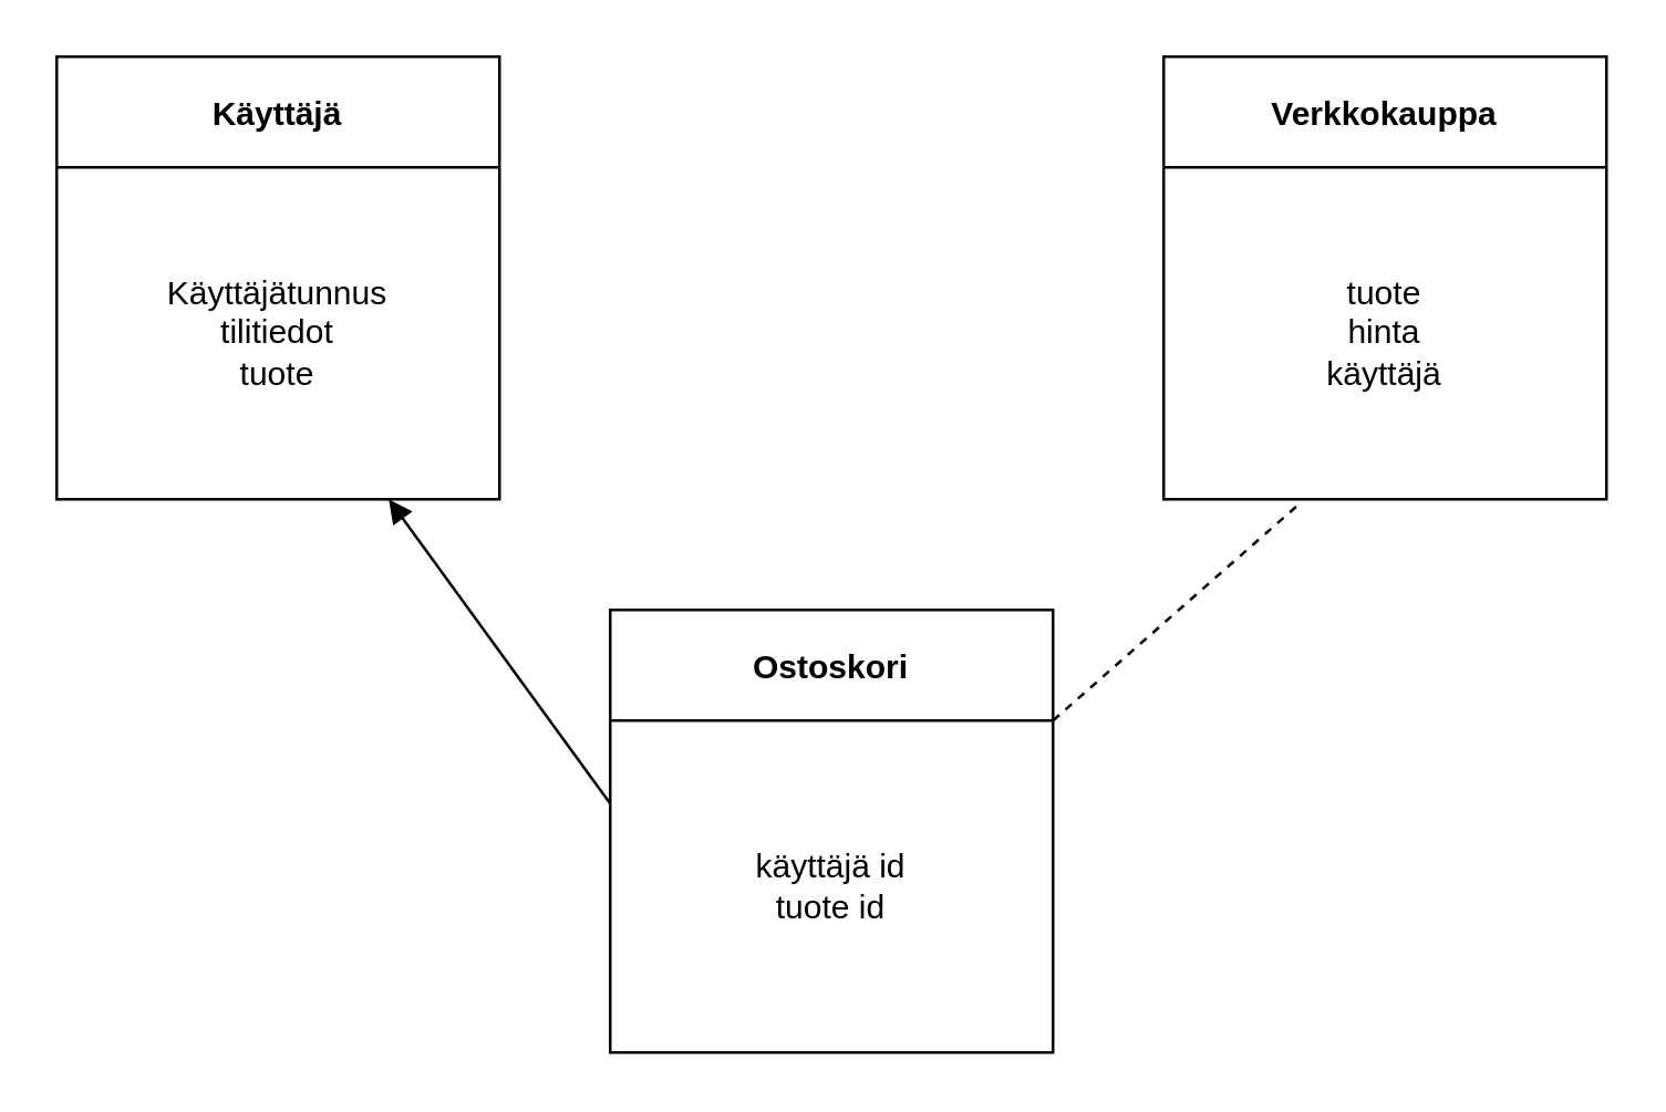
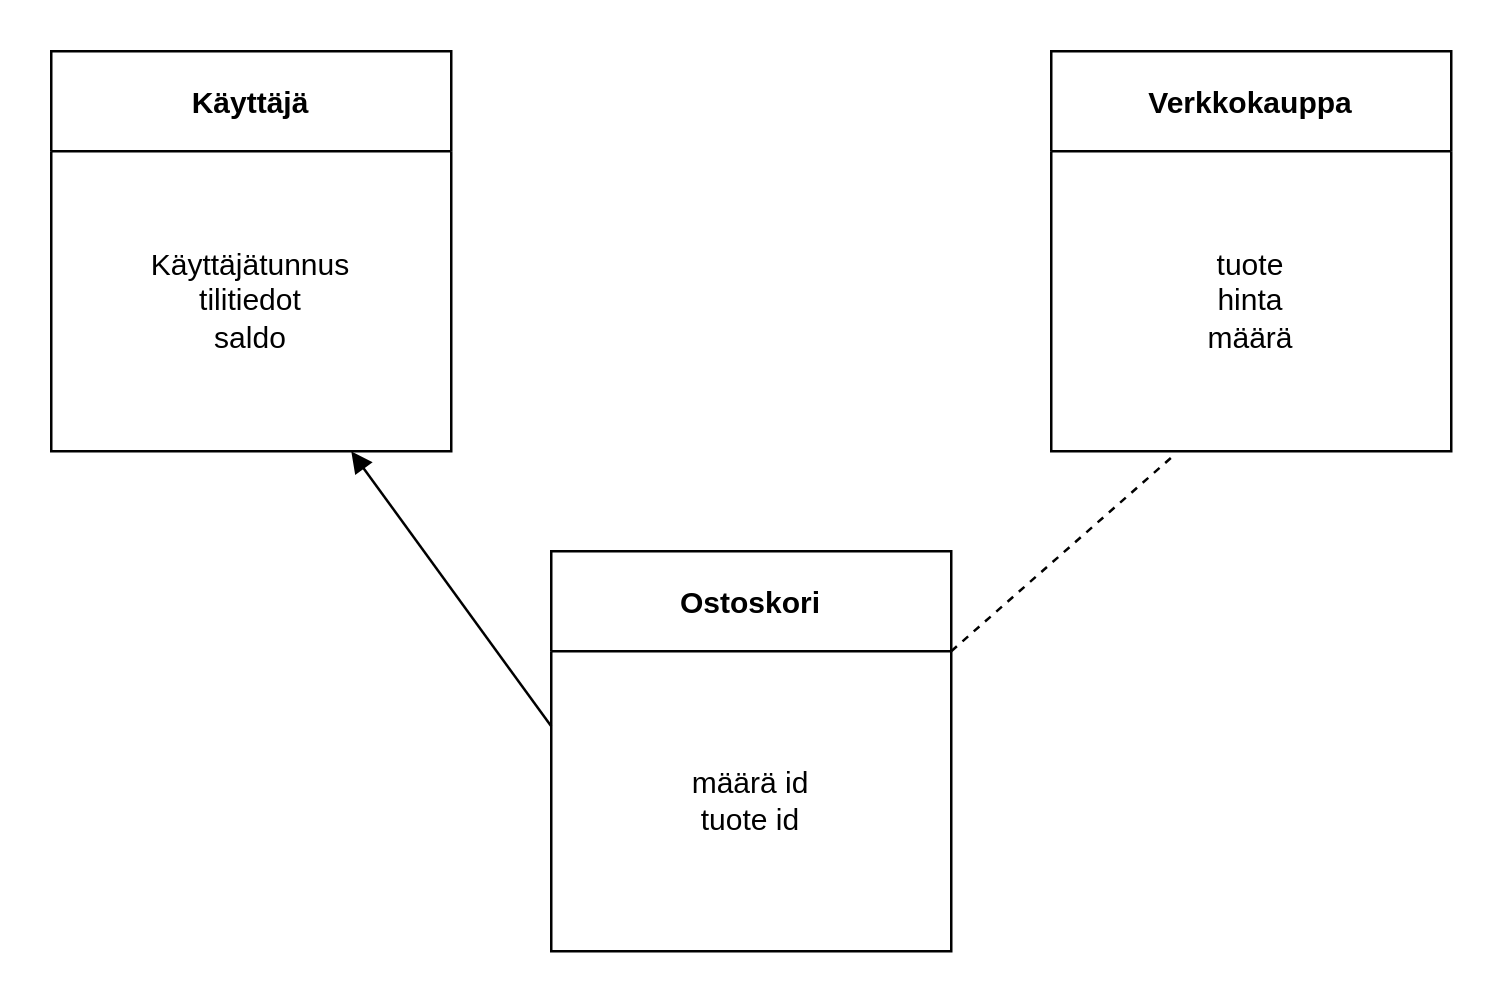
- <mxCell id="3" value="Käyttäjätunnus&lt;br&gt;tilitiedot&lt;br&gt;tuote" style="text;html=1;strokeColor=none;fillColor=none;align=center;verticalAlign=middle;whiteSpace=wrap;rounded=0;" vertex="1" parent="2"><mxGeometry y="40" width="160" height="120" as="geometry" /></mxCell>
+ <mxCell id="3" value="Käyttäjätunnus&lt;br&gt;tilitiedot&lt;br&gt;saldo" style="text;html=1;strokeColor=none;fillColor=none;align=center;verticalAlign=middle;whiteSpace=wrap;rounded=0;" vertex="1" parent="2"><mxGeometry y="40" width="160" height="120" as="geometry" /></mxCell>
- <mxCell id="5" value="tuote&lt;br&gt;hinta&lt;br&gt;käyttäjä" style="text;html=1;strokeColor=none;fillColor=none;align=center;verticalAlign=middle;whiteSpace=wrap;rounded=0;" vertex="1" parent="4"><mxGeometry y="40" width="160" height="120" as="geometry" /></mxCell>
+ <mxCell id="5" value="tuote&lt;br&gt;hinta&lt;br&gt;määrä" style="text;html=1;strokeColor=none;fillColor=none;align=center;verticalAlign=middle;whiteSpace=wrap;rounded=0;" vertex="1" parent="4"><mxGeometry y="40" width="160" height="120" as="geometry" /></mxCell>
- <mxCell id="7" value="käyttäjä id&lt;br&gt;tuote id" style="text;html=1;strokeColor=none;fillColor=none;align=center;verticalAlign=middle;whiteSpace=wrap;rounded=0;" vertex="1" parent="6"><mxGeometry y="40" width="160" height="120" as="geometry" /></mxCell>
+ <mxCell id="7" value="määrä id&lt;br&gt;tuote id" style="text;html=1;strokeColor=none;fillColor=none;align=center;verticalAlign=middle;whiteSpace=wrap;rounded=0;" vertex="1" parent="6"><mxGeometry y="40" width="160" height="120" as="geometry" /></mxCell>
